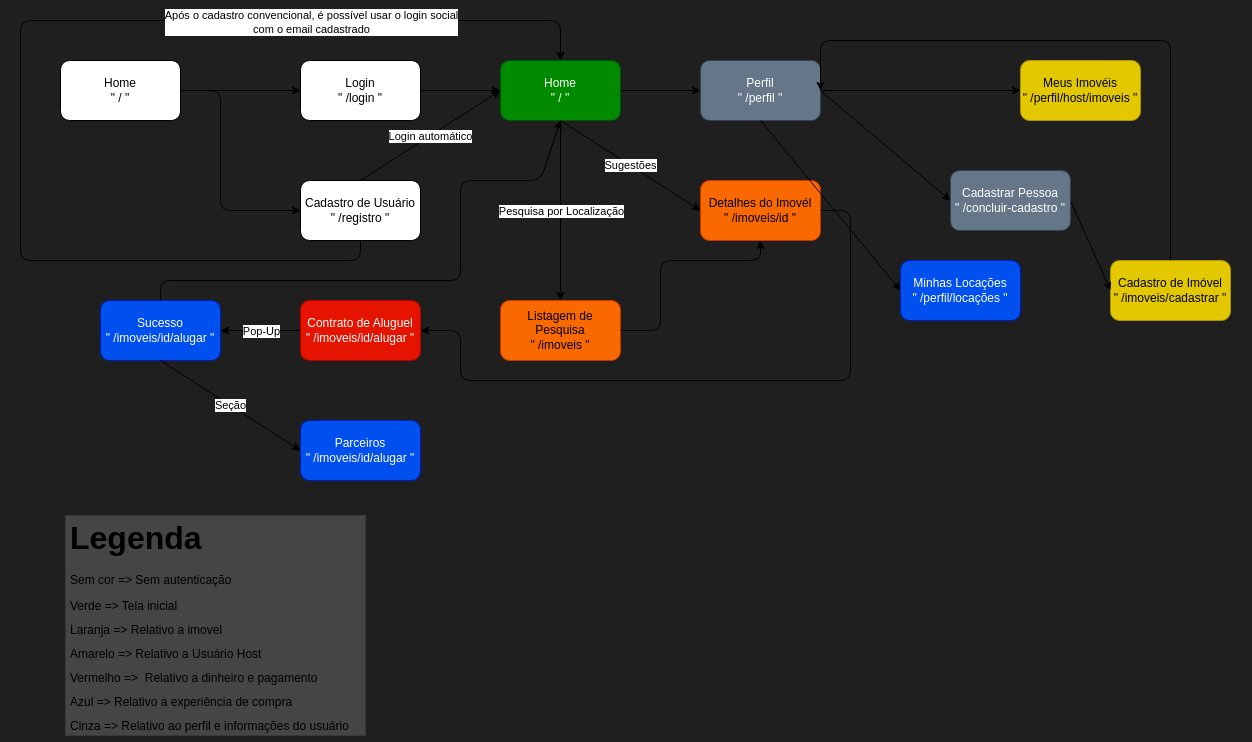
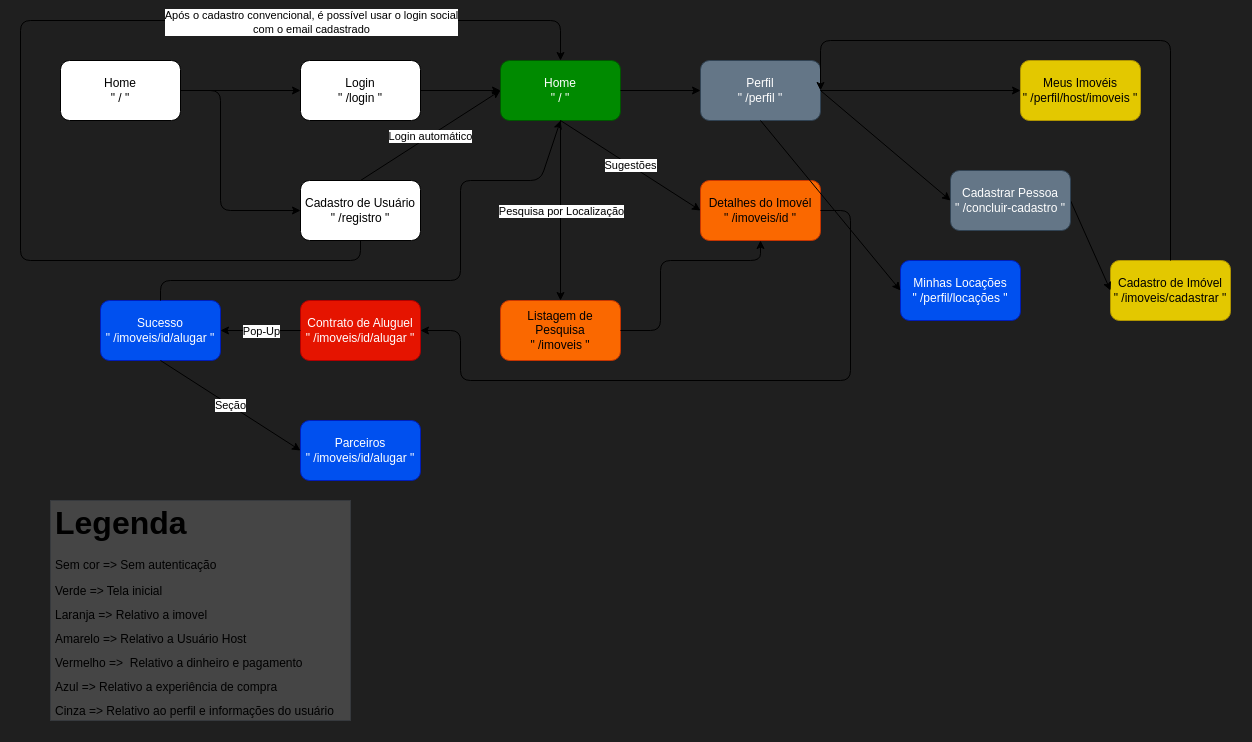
- <mxCell id="33" value="&lt;p style=&quot;line-height: 0.6&quot;&gt;&lt;/p&gt;&lt;h1 style=&quot;line-height: 0.8&quot;&gt;Legenda&lt;/h1&gt;&lt;p style=&quot;text-align: justify ; font-size: 12px&quot;&gt;Sem cor =&amp;gt; Sem autenticação&lt;/p&gt;&lt;p style=&quot;text-align: justify ; font-size: 12px ; line-height: 1&quot;&gt;Verde =&amp;gt; Tela inicial&lt;/p&gt;&lt;p style=&quot;text-align: justify ; font-size: 12px ; line-height: 1&quot;&gt;Laranja =&amp;gt; Relativo a imovel&lt;/p&gt;&lt;p style=&quot;text-align: justify ; font-size: 12px ; line-height: 1&quot;&gt;Amarelo =&amp;gt; Relativo a Usuário Host&lt;/p&gt;&lt;p style=&quot;text-align: justify ; font-size: 12px ; line-height: 1&quot;&gt;Vermelho =&amp;gt;&amp;nbsp; Relativo a dinheiro e pagamento&lt;/p&gt;&lt;p style=&quot;text-align: justify ; font-size: 12px ; line-height: 1&quot;&gt;Azul =&amp;gt; Relativo a experiência de compra&lt;/p&gt;&lt;p style=&quot;text-align: justify ; font-size: 12px ; line-height: 1&quot;&gt;Cinza =&amp;gt; Relativo ao perfil e informações do usuário&lt;/p&gt;&lt;p&gt;&lt;/p&gt;" style="text;html=1;spacing=5;spacingTop=-20;whiteSpace=wrap;overflow=hidden;rounded=0;fontSize=16;fillColor=#454545;strokeColor=#36393d;gradientColor=none;gradientDirection=east;" parent="1" vertex="1"><mxGeometry x="65" y="515" width="300" height="220" as="geometry" /></mxCell>
+ <mxCell id="33" value="&lt;p style=&quot;line-height: 0.6&quot;&gt;&lt;/p&gt;&lt;h1 style=&quot;line-height: 0.8&quot;&gt;Legenda&lt;/h1&gt;&lt;p style=&quot;text-align: justify ; font-size: 12px&quot;&gt;Sem cor =&amp;gt; Sem autenticação&lt;/p&gt;&lt;p style=&quot;text-align: justify ; font-size: 12px ; line-height: 1&quot;&gt;Verde =&amp;gt; Tela inicial&lt;/p&gt;&lt;p style=&quot;text-align: justify ; font-size: 12px ; line-height: 1&quot;&gt;Laranja =&amp;gt; Relativo a imovel&lt;/p&gt;&lt;p style=&quot;text-align: justify ; font-size: 12px ; line-height: 1&quot;&gt;Amarelo =&amp;gt; Relativo a Usuário Host&lt;/p&gt;&lt;p style=&quot;text-align: justify ; font-size: 12px ; line-height: 1&quot;&gt;Vermelho =&amp;gt;&amp;nbsp; Relativo a dinheiro e pagamento&lt;/p&gt;&lt;p style=&quot;text-align: justify ; font-size: 12px ; line-height: 1&quot;&gt;Azul =&amp;gt; Relativo a experiência de compra&lt;/p&gt;&lt;p style=&quot;text-align: justify ; font-size: 12px ; line-height: 1&quot;&gt;Cinza =&amp;gt; Relativo ao perfil e informações do usuário&lt;/p&gt;&lt;p&gt;&lt;/p&gt;" style="text;html=1;spacing=5;spacingTop=-20;whiteSpace=wrap;overflow=hidden;rounded=0;fontSize=16;fillColor=#454545;strokeColor=#36393d;gradientColor=none;gradientDirection=east;" parent="1" vertex="1"><mxGeometry x="50" y="500" width="300" height="220" as="geometry" /></mxCell>
